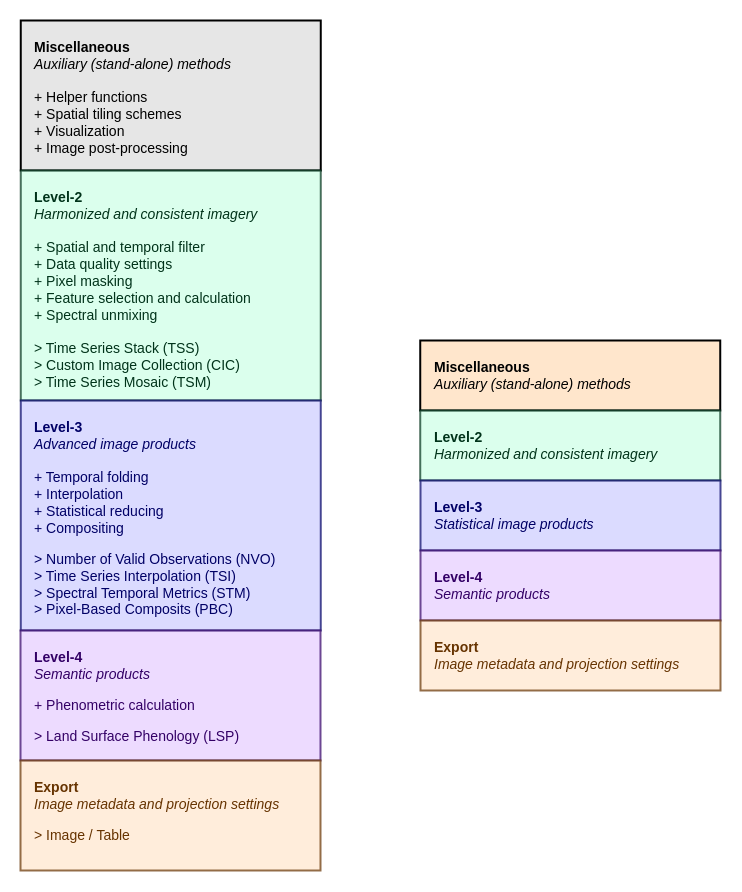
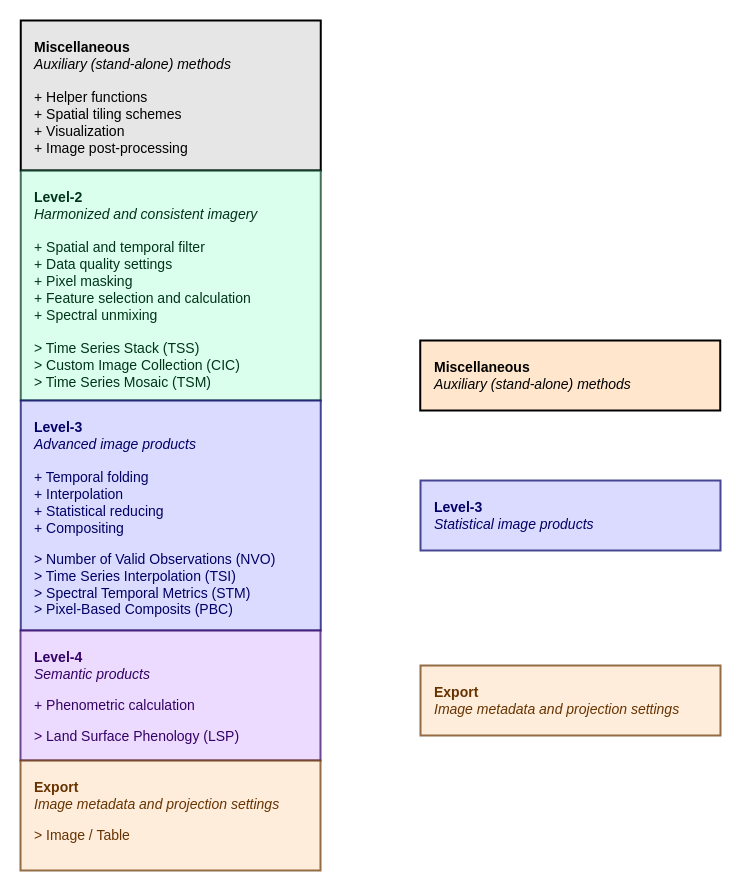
- <mxCell id="8" value="&lt;font style=&quot;font-size: 14px;&quot;&gt;&lt;b style=&quot;&quot;&gt;&lt;font face=&quot;Arial&quot; style=&quot;color: rgb(0, 51, 26);&quot;&gt;Level-2&lt;/font&gt;&lt;/b&gt;&lt;/font&gt;&lt;div&gt;&lt;font style=&quot;font-size: 14px;&quot;&gt;&lt;i style=&quot;&quot;&gt;&lt;font face=&quot;Arial&quot; style=&quot;color: rgb(0, 51, 26);&quot;&gt;Harmonized and consistent imagery&lt;/font&gt;&lt;/i&gt;&lt;/font&gt;&lt;/div&gt;" style="whiteSpace=wrap;html=1;align=left;spacing=14;verticalAlign=top;strokeWidth=2;strokeColor=#00331A;fillColor=#CCFFE6;rounded=0;gradientColor=none;fillStyle=solid;opacity=70;fontColor=#000066;" vertex="1" parent="1"><mxGeometry x="419.74" y="410" width="300" height="70" as="geometry" /></mxCell>
- <mxCell id="10" value="&lt;font style=&quot;font-size: 14px;&quot;&gt;&lt;b style=&quot;&quot;&gt;&lt;font face=&quot;Arial&quot; style=&quot;color: rgb(51, 0, 102);&quot;&gt;Level-4&lt;/font&gt;&lt;/b&gt;&lt;/font&gt;&lt;div&gt;&lt;font style=&quot;font-size: 14px;&quot;&gt;&lt;i style=&quot;&quot;&gt;&lt;font face=&quot;Arial&quot; style=&quot;color: rgb(51, 0, 102);&quot;&gt;Semantic products&lt;/font&gt;&lt;/i&gt;&lt;/font&gt;&lt;/div&gt;&lt;div&gt;&lt;br&gt;&lt;/div&gt;" style="whiteSpace=wrap;html=1;align=left;spacing=14;verticalAlign=top;strokeWidth=2;strokeColor=#330066;fillColor=#E5CCFF;rounded=0;opacity=70;" vertex="1" parent="1"><mxGeometry x="420" y="550" width="300" height="70" as="geometry" /></mxCell>
- <mxCell id="11" value="&lt;font style=&quot;font-size: 14px;&quot;&gt;&lt;b style=&quot;&quot;&gt;&lt;font face=&quot;Arial&quot; style=&quot;color: rgb(102, 51, 0);&quot;&gt;Export&lt;/font&gt;&lt;/b&gt;&lt;/font&gt;&lt;div&gt;&lt;span style=&quot;font-size: 14px; background-color: transparent;&quot;&gt;&lt;font&gt;&lt;i style=&quot;&quot;&gt;&lt;font face=&quot;Arial&quot; style=&quot;color: rgb(102, 51, 0);&quot;&gt;Image metadata and projection settings&lt;/font&gt;&lt;/i&gt;&lt;/font&gt;&lt;/span&gt;&lt;/div&gt;&lt;div style=&quot;font-family: Arial; font-weight: 700;&quot;&gt;&lt;br&gt;&lt;/div&gt;" style="whiteSpace=wrap;html=1;align=left;spacing=14;verticalAlign=top;strokeWidth=2;strokeColor=#663300;fillColor=#FFE6CC;rounded=0;opacity=70;" vertex="1" parent="1"><mxGeometry x="420" y="620" width="300" height="70" as="geometry" /></mxCell>
+ <mxCell id="11" value="&lt;font style=&quot;font-size: 14px;&quot;&gt;&lt;b style=&quot;&quot;&gt;&lt;font face=&quot;Arial&quot; style=&quot;color: rgb(102, 51, 0);&quot;&gt;Export&lt;/font&gt;&lt;/b&gt;&lt;/font&gt;&lt;div&gt;&lt;span style=&quot;font-size: 14px; background-color: transparent;&quot;&gt;&lt;font&gt;&lt;i style=&quot;&quot;&gt;&lt;font face=&quot;Arial&quot; style=&quot;color: rgb(102, 51, 0);&quot;&gt;Image metadata and projection settings&lt;/font&gt;&lt;/i&gt;&lt;/font&gt;&lt;/span&gt;&lt;/div&gt;&lt;div style=&quot;font-family: Arial; font-weight: 700;&quot;&gt;&lt;br&gt;&lt;/div&gt;" style="whiteSpace=wrap;html=1;align=left;spacing=14;verticalAlign=top;strokeWidth=2;strokeColor=#663300;fillColor=#FFE6CC;rounded=0;opacity=70;" vertex="1" parent="1"><mxGeometry x="420" y="665" width="300" height="70" as="geometry" /></mxCell>
